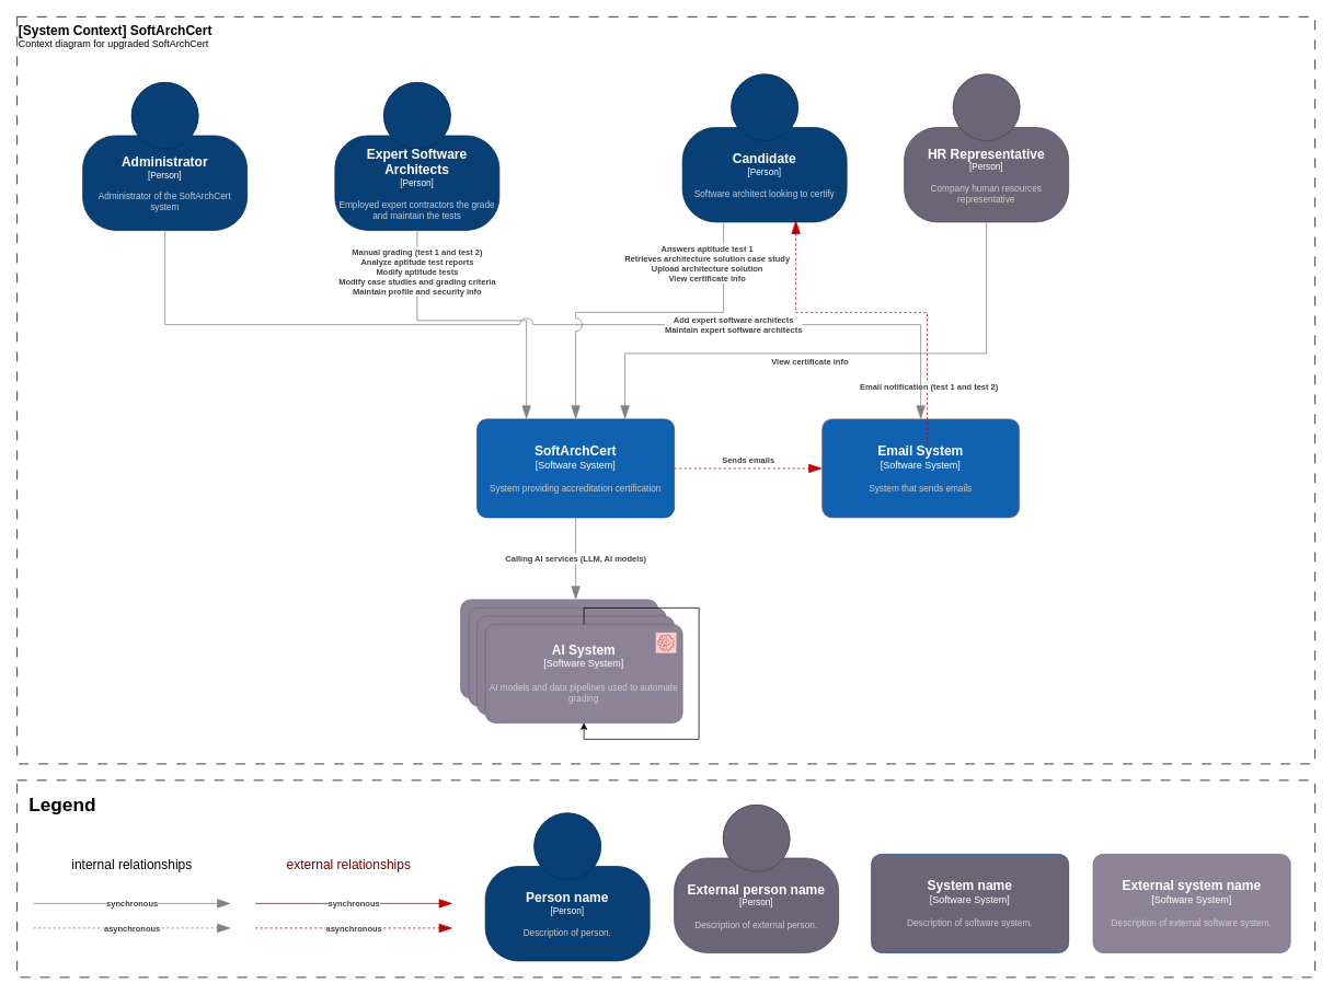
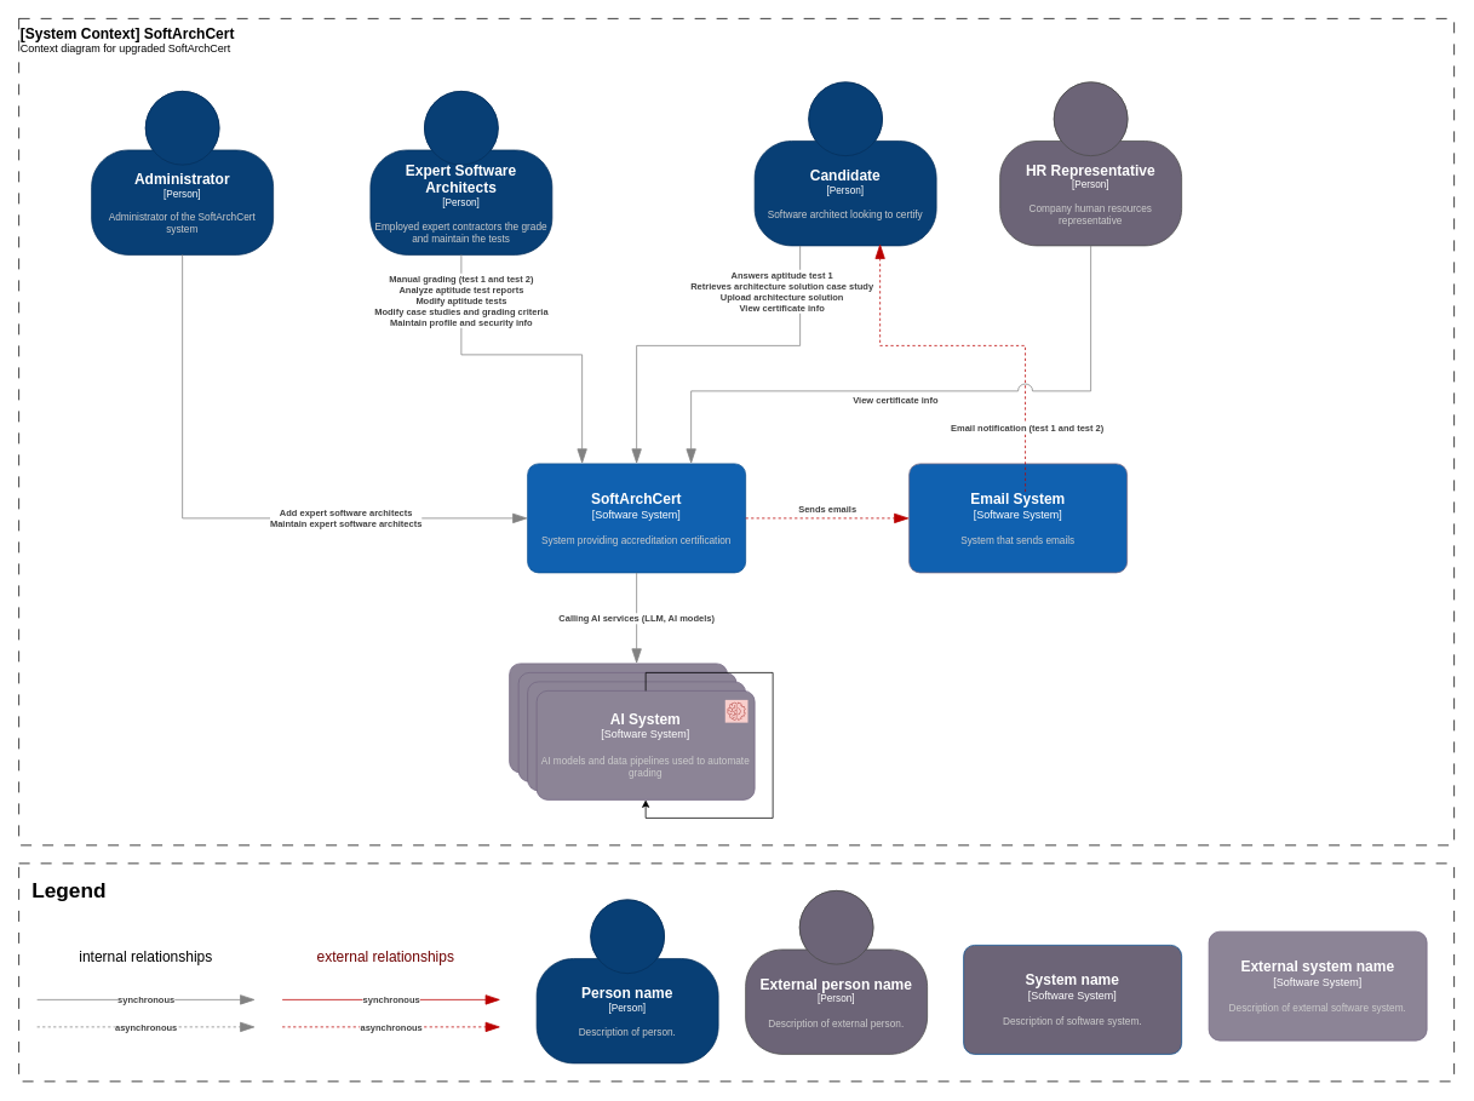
- <mxCell id="24" value="&lt;div style=&quot;text-align: left&quot;&gt;&lt;div style=&quot;text-align: center&quot;&gt;&lt;b&gt;Add expert software architects&#10;Maintain expert software architects&lt;/b&gt;&lt;/div&gt;" style="endArrow=blockThin;html=1;fontSize=10;fontColor=#404040;strokeWidth=1;endFill=1;strokeColor=#828282;elbow=vertical;metaEdit=1;endSize=14;startSize=14;jumpStyle=arc;jumpSize=16;rounded=0;edgeStyle=orthogonalEdgeStyle;exitX=0.5;exitY=1;exitDx=0;exitDy=0;exitPerimeter=0;" parent="1" source="4" target="8" edge="1"><mxGeometry x="0.403" width="240" relative="1" as="geometry"><mxPoint x="150" y="360" as="sourcePoint" /><mxPoint x="200" y="390" as="targetPoint" /><mxPoint as="offset" /></mxGeometry></mxCell>
+ <mxCell id="24" value="&lt;div style=&quot;text-align: left&quot;&gt;&lt;div style=&quot;text-align: center&quot;&gt;&lt;b&gt;Add expert software architects&#10;Maintain expert software architects&lt;/b&gt;&lt;/div&gt;" style="endArrow=blockThin;html=1;fontSize=10;fontColor=#404040;strokeWidth=1;endFill=1;strokeColor=#828282;elbow=vertical;metaEdit=1;endSize=14;startSize=14;jumpStyle=arc;jumpSize=16;rounded=0;edgeStyle=orthogonalEdgeStyle;exitX=0.5;exitY=1;exitDx=0;exitDy=0;exitPerimeter=0;entryX=0;entryY=0.5;entryDx=0;entryDy=0;entryPerimeter=0;" parent="1" source="4" target="7" edge="1"><mxGeometry x="0.403" width="240" relative="1" as="geometry"><mxPoint x="150" y="360" as="sourcePoint" /><mxPoint x="200" y="390" as="targetPoint" /><mxPoint as="offset" /></mxGeometry></mxCell>
- <mxCell id="14" value="&lt;font style=&quot;font-size: 16px&quot;&gt;&lt;b&gt;External system name&lt;/b&gt;&lt;/font&gt;&lt;div&gt;[Software System]&lt;/div&gt;&lt;br&gt;&lt;div&gt;&lt;font style=&quot;font-size: 11px&quot;&gt;&lt;font color=&quot;#cccccc&quot;&gt;Description of external software system.&lt;/font&gt;&lt;/div&gt;" style="rounded=1;whiteSpace=wrap;html=1;labelBackgroundColor=none;fillColor=#8C8496;fontColor=#ffffff;align=center;arcSize=10;strokeColor=#736782;metaEdit=1;resizable=0;points=[[0.25,0,0],[0.5,0,0],[0.75,0,0],[1,0.25,0],[1,0.5,0],[1,0.75,0],[0.75,1,0],[0.5,1,0],[0.25,1,0],[0,0.75,0],[0,0.5,0],[0,0.25,0]];" parent="1" vertex="1"><mxGeometry x="1330" y="1040" width="240" height="120" as="geometry" /></mxCell>
+ <mxCell id="14" value="&lt;font style=&quot;font-size: 16px&quot;&gt;&lt;b&gt;External system name&lt;/b&gt;&lt;/font&gt;&lt;div&gt;[Software System]&lt;/div&gt;&lt;br&gt;&lt;div&gt;&lt;font style=&quot;font-size: 11px&quot;&gt;&lt;font color=&quot;#cccccc&quot;&gt;Description of external software system.&lt;/font&gt;&lt;/div&gt;" style="rounded=1;whiteSpace=wrap;html=1;labelBackgroundColor=none;fillColor=#8C8496;fontColor=#ffffff;align=center;arcSize=10;strokeColor=#736782;metaEdit=1;resizable=0;points=[[0.25,0,0],[0.5,0,0],[0.75,0,0],[1,0.25,0],[1,0.5,0],[1,0.75,0],[0.75,1,0],[0.5,1,0],[0.25,1,0],[0,0.75,0],[0,0.5,0],[0,0.25,0]];" parent="1" vertex="1"><mxGeometry x="1330" y="1025" width="240" height="120" as="geometry" /></mxCell>
